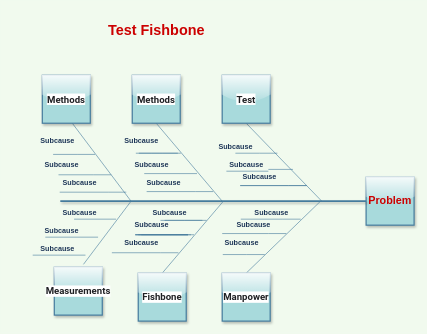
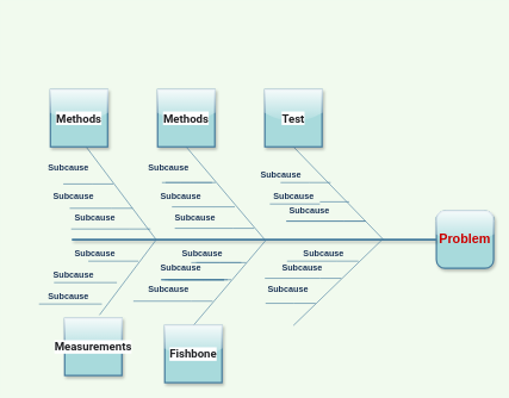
- <mxCell id="61" value="Test Fishbone" style="text;strokeColor=none;fillColor=none;html=1;fontSize=24;fontStyle=1;verticalAlign=middle;align=center;fontColor=#CC0000;" vertex="1" parent="1"><mxGeometry x="90" y="20" width="340" height="60" as="geometry" /></mxCell>
- <mxCell id="3" value="&lt;b&gt;&lt;font style=&quot;font-size: 18px;&quot; color=&quot;#cc0000&quot;&gt;Problem&lt;/font&gt;&lt;/b&gt;" style="whiteSpace=wrap;html=1;aspect=fixed;strokeWidth=2;shadow=1;glass=1;fillColor=#A8DADC;strokeColor=#457B9D;fontColor=#1D3557;" vertex="1" parent="2"><mxGeometry x="583" y="170" width="80" height="80" as="geometry" /></mxCell>
+ <mxCell id="3" value="&lt;b&gt;&lt;font style=&quot;font-size: 18px;&quot; color=&quot;#cc0000&quot;&gt;Problem&lt;/font&gt;&lt;/b&gt;" style="whiteSpace=wrap;html=1;aspect=fixed;strokeWidth=2;shadow=1;glass=1;fillColor=#A8DADC;strokeColor=#457B9D;fontColor=#1D3557;rounded=1;" vertex="1" parent="2"><mxGeometry x="583" y="170" width="80" height="80" as="geometry" /></mxCell>
- <mxCell id="38" value="&lt;b style=&quot;color: rgb(32, 33, 36); font-family: Roboto, arial, sans-serif; font-size: 16px; text-align: left; background-color: rgb(255, 255, 255);&quot;&gt;Manpower&lt;/b&gt;" style="whiteSpace=wrap;html=1;aspect=fixed;shadow=1;glass=1;strokeWidth=2;fillColor=#A8DADC;strokeColor=#457B9D;fontColor=#1D3557;" vertex="1" parent="2"><mxGeometry x="343" y="330" width="80" height="80" as="geometry" /></mxCell>
